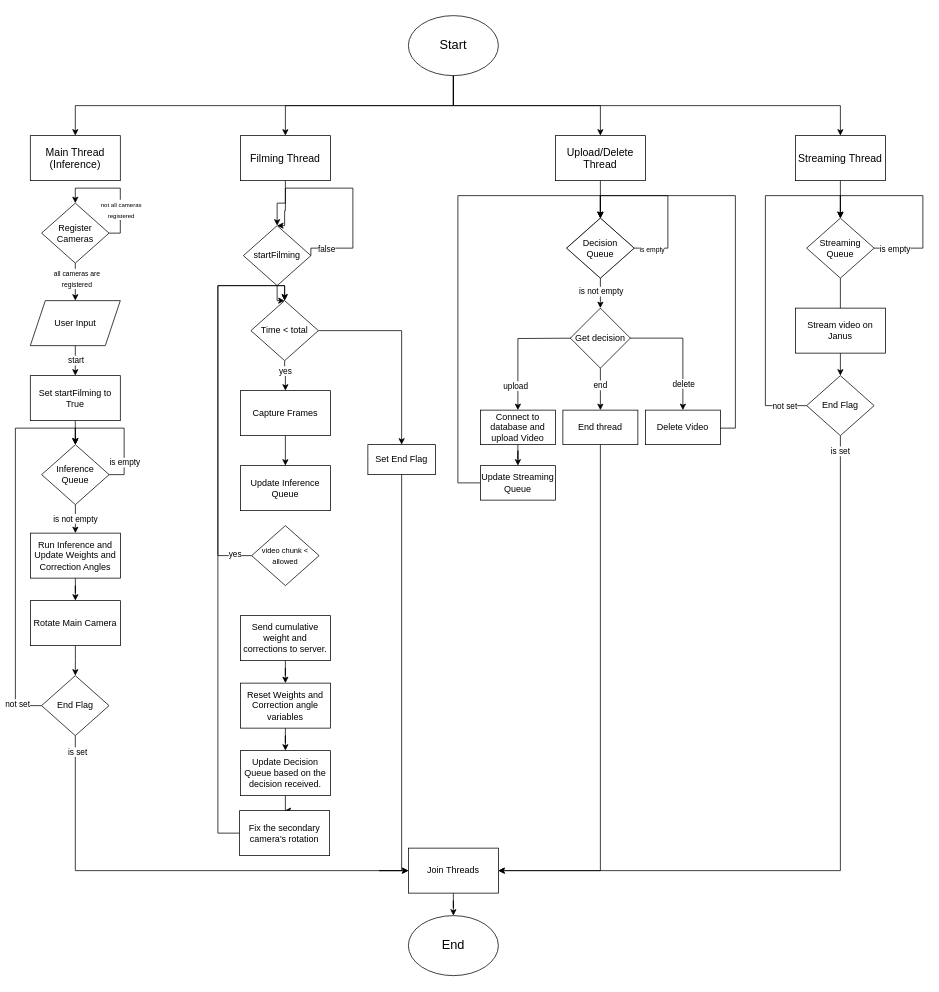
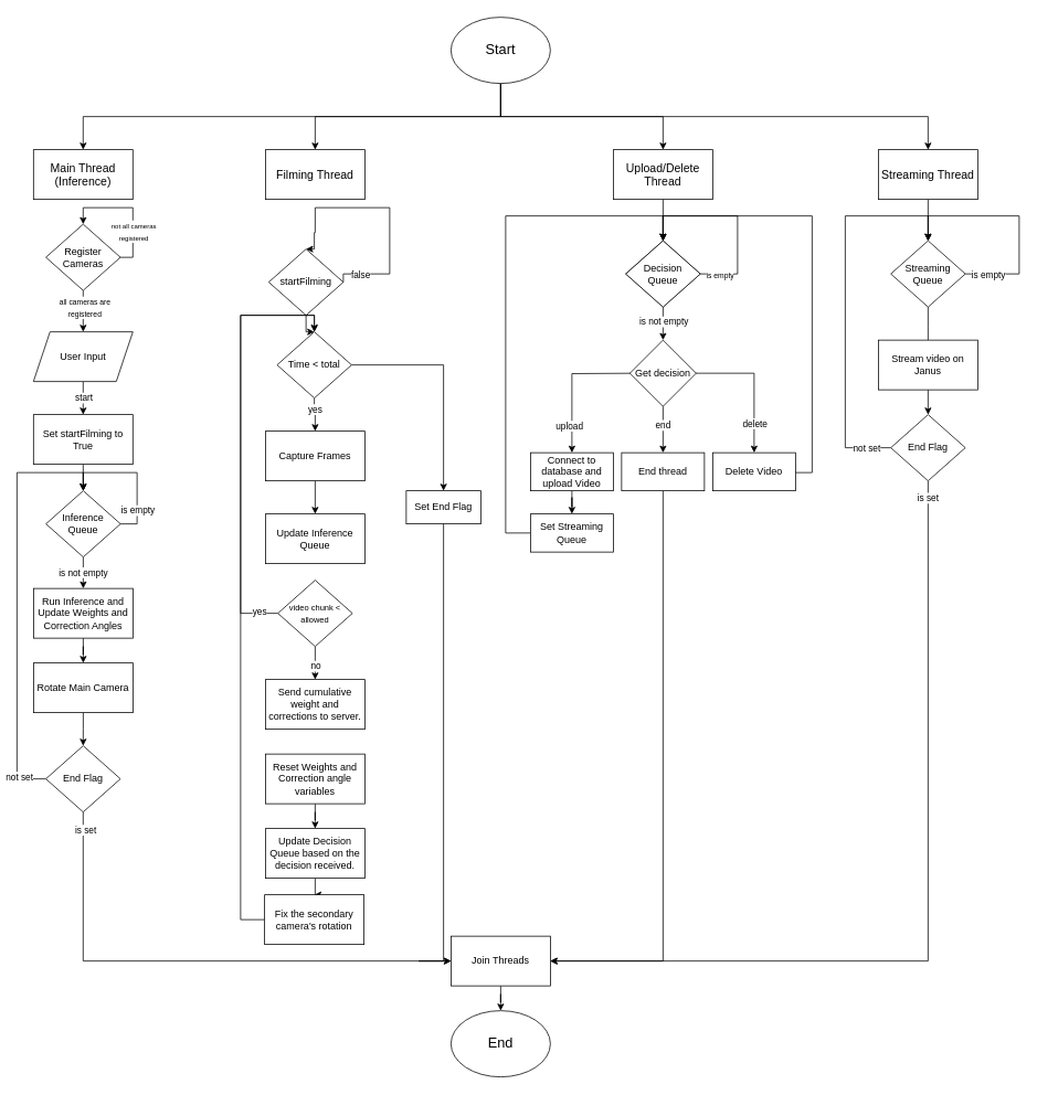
- <mxCell id="41" style="edgeStyle=orthogonalEdgeStyle;rounded=0;orthogonalLoop=1;jettySize=auto;html=1;exitX=0.5;exitY=1;exitDx=0;exitDy=0;entryX=0.5;entryY=0;entryDx=0;entryDy=0;" edge="1" parent="1" source="42" target="44"><mxGeometry relative="1" as="geometry" /></mxCell>
- <mxCell id="40" value="Update Streaming Queue" style="rounded=0;whiteSpace=wrap;html=1;" vertex="1" parent="1"><mxGeometry x="640" y="620" width="100" height="46" as="geometry" /></mxCell>
+ <mxCell id="40" value="Set Streaming Queue" style="rounded=0;whiteSpace=wrap;html=1;" vertex="1" parent="1"><mxGeometry x="640" y="620" width="100" height="46" as="geometry" /></mxCell>
+ <mxCell id="80" value="" style="edgeStyle=orthogonalEdgeStyle;rounded=0;orthogonalLoop=1;jettySize=auto;html=1;" edge="1" parent="1" source="84" target="86"><mxGeometry relative="1" as="geometry" /></mxCell>
+ <mxCell id="81" value="no" style="edgeLabel;html=1;align=center;verticalAlign=middle;resizable=0;points=[];" vertex="1" connectable="0" parent="80"><mxGeometry x="0.267" y="2" relative="1" as="geometry"><mxPoint x="-2" y="-2" as="offset" /></mxGeometry></mxCell>
- <mxCell id="85" value="" style="edgeStyle=orthogonalEdgeStyle;rounded=0;orthogonalLoop=1;jettySize=auto;html=1;" edge="1" parent="1" source="86" target="94"><mxGeometry relative="1" as="geometry" /></mxCell>
